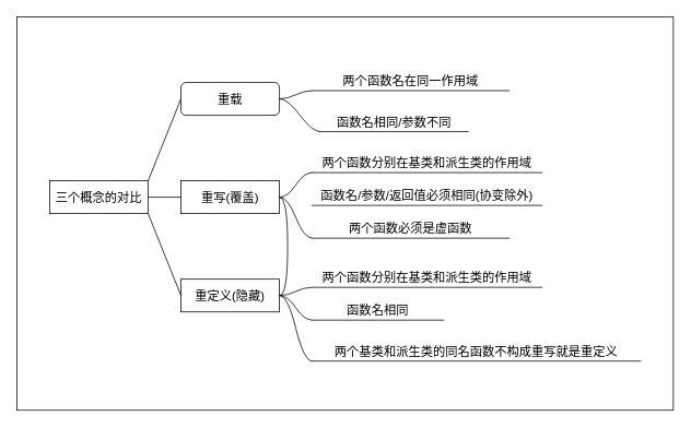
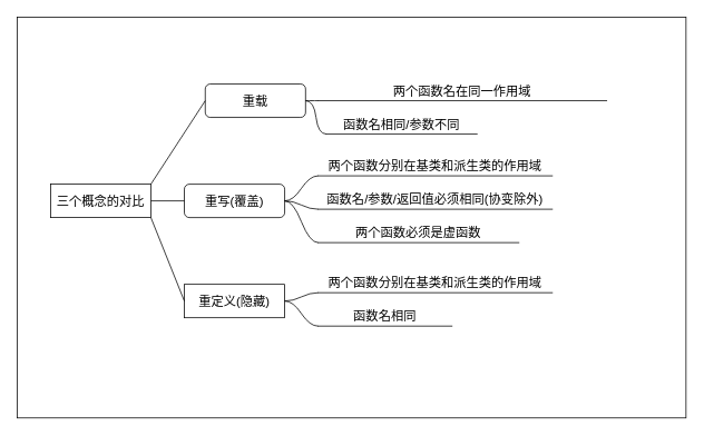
- <mxCell id="10" value="两个函数名在同一作用域" style="whiteSpace=wrap;html=1;shape=partialRectangle;top=0;left=0;bottom=1;right=0;points=[[0,1],[1,1]];fillColor=none;align=center;verticalAlign=bottom;routingCenterY=0.5;snapToPoint=1;recursiveResize=0;autosize=1;treeFolding=1;treeMoving=1;newEdgeStyle={&quot;edgeStyle&quot;:&quot;entityRelationEdgeStyle&quot;,&quot;startArrow&quot;:&quot;none&quot;,&quot;endArrow&quot;:&quot;none&quot;,&quot;segment&quot;:10,&quot;curved&quot;:1,&quot;sourcePerimeterSpacing&quot;:0,&quot;targetPerimeterSpacing&quot;:0};fontSize=15;" parent="1" vertex="1"><mxGeometry x="380" y="80" width="240" height="30" as="geometry" /></mxCell>
+ <mxCell id="10" value="两个函数名在同一作用域" style="whiteSpace=wrap;html=1;shape=partialRectangle;top=0;left=0;bottom=1;right=0;points=[[0,1],[1,1]];fillColor=none;align=center;verticalAlign=bottom;routingCenterY=0.5;snapToPoint=1;recursiveResize=0;autosize=1;treeFolding=1;treeMoving=1;newEdgeStyle={&quot;edgeStyle&quot;:&quot;entityRelationEdgeStyle&quot;,&quot;startArrow&quot;:&quot;none&quot;,&quot;endArrow&quot;:&quot;none&quot;,&quot;segment&quot;:10,&quot;curved&quot;:1,&quot;sourcePerimeterSpacing&quot;:0,&quot;targetPerimeterSpacing&quot;:0};fontSize=15;" parent="1" vertex="1"><mxGeometry x="380" y="80" width="345" height="40" as="geometry" /></mxCell>
- <mxCell id="4" value="&lt;font style=&quot;font-size: 15px;&quot;&gt;重载&lt;/font&gt;" style="rounded=1;whiteSpace=wrap;html=1;" parent="1" vertex="1"><mxGeometry x="220" y="100" width="120" height="40" as="geometry" /></mxCell>
+ <mxCell id="4" value="&lt;font style=&quot;font-size: 15px;&quot;&gt;重载&lt;/font&gt;" style="rounded=1;whiteSpace=wrap;html=1;" parent="1" vertex="1"><mxGeometry x="245" y="100" width="120" height="40" as="geometry" /></mxCell>
- <mxCell id="5" value="&lt;font style=&quot;font-size: 15px;&quot;&gt;重写(覆盖)&lt;/font&gt;" style="whiteSpace=wrap;html=1;rounded=0;" parent="1" vertex="1"><mxGeometry x="220" y="220" width="120" height="40" as="geometry" /></mxCell>
+ <mxCell id="5" value="&lt;font style=&quot;font-size: 15px;&quot;&gt;重写(覆盖)&lt;/font&gt;" style="rounded=1;whiteSpace=wrap;html=1;" parent="1" vertex="1"><mxGeometry x="220" y="220" width="120" height="40" as="geometry" /></mxCell>
- <mxCell id="17" value="" style="edgeStyle=entityRelationEdgeStyle;startArrow=none;endArrow=none;segment=10;curved=1;sourcePerimeterSpacing=0;targetPerimeterSpacing=0;fontSize=15;exitX=1;exitY=0.5;exitDx=0;exitDy=0;" parent="1" source="5" target="6" edge="1"><mxGeometry relative="1" as="geometry"><mxPoint x="210" y="175" as="sourcePoint" /></mxGeometry></mxCell>
+ <mxCell id="17" value="" style="edgeStyle=entityRelationEdgeStyle;startArrow=none;endArrow=none;segment=10;curved=1;sourcePerimeterSpacing=0;targetPerimeterSpacing=0;fontSize=15;exitX=1;exitY=0.5;exitDx=0;exitDy=0;" parent="1" source="5" target="16" edge="1"><mxGeometry relative="1" as="geometry"><mxPoint x="210" y="175" as="sourcePoint" /></mxGeometry></mxCell>
- <mxCell id="25" value="" style="edgeStyle=entityRelationEdgeStyle;startArrow=none;endArrow=none;segment=10;curved=1;sourcePerimeterSpacing=0;targetPerimeterSpacing=0;exitX=1;exitY=0.5;exitDx=0;exitDy=0;" parent="1" source="6" target="24" edge="1"><mxGeometry relative="1" as="geometry"><mxPoint x="320" y="410" as="sourcePoint" /></mxGeometry></mxCell>
- <mxCell id="24" value="&lt;font style=&quot;font-size: 15px;&quot;&gt;两个基类和派生类的同名函数不构成重写就是重定义&lt;/font&gt;" style="whiteSpace=wrap;html=1;shape=partialRectangle;top=0;left=0;bottom=1;right=0;points=[[0,1],[1,1]];fillColor=none;align=center;verticalAlign=bottom;routingCenterY=0.5;snapToPoint=1;recursiveResize=0;autosize=1;treeFolding=1;treeMoving=1;newEdgeStyle={&quot;edgeStyle&quot;:&quot;entityRelationEdgeStyle&quot;,&quot;startArrow&quot;:&quot;none&quot;,&quot;endArrow&quot;:&quot;none&quot;,&quot;segment&quot;:10,&quot;curved&quot;:1,&quot;sourcePerimeterSpacing&quot;:0,&quot;targetPerimeterSpacing&quot;:0};" parent="1" vertex="1"><mxGeometry x="380" y="410" width="400" height="30" as="geometry" /></mxCell>
